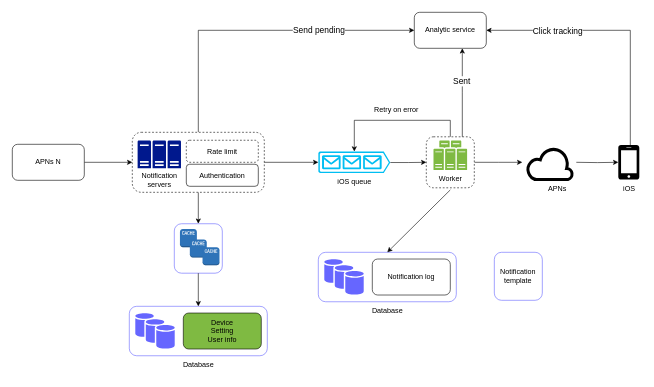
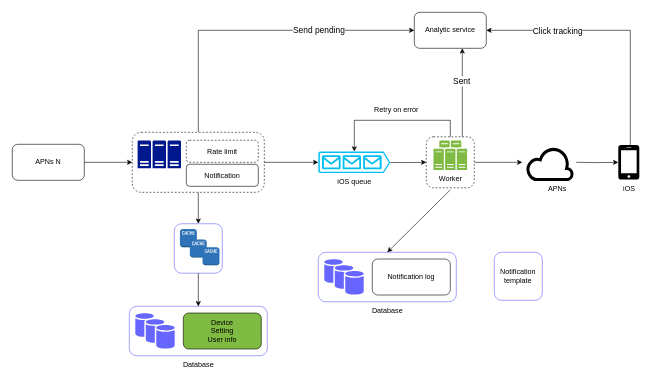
- <mxCell id="38" value="Authentication" style="rounded=1;whiteSpace=wrap;html=1;" vertex="1" parent="1"><mxGeometry x="310" y="273.25" width="120" height="36.75" as="geometry" /></mxCell>
+ <mxCell id="38" value="Notification" style="rounded=1;whiteSpace=wrap;html=1;" vertex="1" parent="1"><mxGeometry x="310" y="273.25" width="120" height="36.75" as="geometry" /></mxCell>
- <mxCell id="7" value="Notification&lt;div&gt;servers&lt;/div&gt;" style="text;html=1;align=center;verticalAlign=middle;resizable=0;points=[];autosize=1;strokeColor=none;fillColor=none;" vertex="1" parent="1"><mxGeometry x="224.99" y="280" width="80" height="40" as="geometry" /></mxCell>
